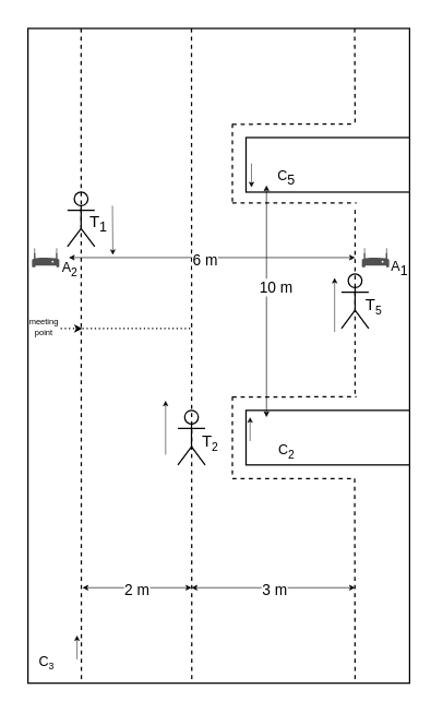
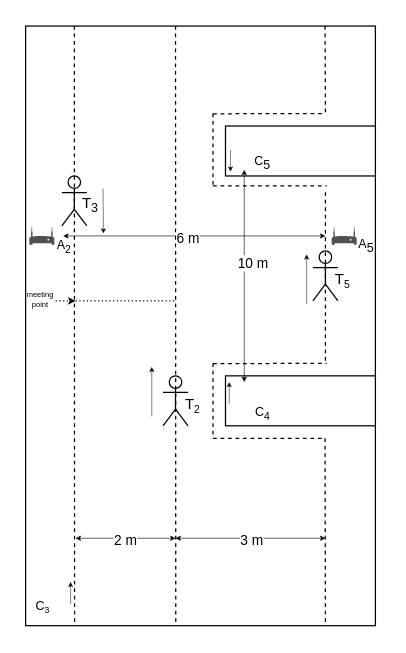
- <mxCell id="26" value="T&lt;sub&gt;1&lt;/sub&gt;" style="text;html=1;strokeColor=none;fillColor=none;align=center;verticalAlign=middle;whiteSpace=wrap;rounded=0;" parent="1" vertex="1"><mxGeometry x="62" y="158" width="20" height="10" as="geometry" /></mxCell>
+ <mxCell id="26" value="T&lt;sub&gt;3&lt;/sub&gt;" style="text;html=1;strokeColor=none;fillColor=none;align=center;verticalAlign=middle;whiteSpace=wrap;rounded=0;" parent="1" vertex="1"><mxGeometry x="62" y="158" width="20" height="10" as="geometry" /></mxCell>
- <mxCell id="29" value="A&lt;span style=&quot;font-size: 10px;&quot;&gt;&lt;sub style=&quot;font-size: 10px;&quot;&gt;1&lt;/sub&gt;&lt;/span&gt;" style="text;html=1;strokeColor=none;fillColor=none;align=center;verticalAlign=middle;whiteSpace=wrap;rounded=0;fontSize=10;" parent="1" vertex="1"><mxGeometry x="283" y="191" width="20" height="10" as="geometry" /></mxCell>
+ <mxCell id="29" value="A&lt;span style=&quot;font-size: 10px;&quot;&gt;&lt;sub style=&quot;font-size: 10px;&quot;&gt;5&lt;/sub&gt;&lt;/span&gt;" style="text;html=1;strokeColor=none;fillColor=none;align=center;verticalAlign=middle;whiteSpace=wrap;rounded=0;fontSize=10;" parent="1" vertex="1"><mxGeometry x="283" y="191" width="20" height="10" as="geometry" /></mxCell>
- <mxCell id="31" value="C&lt;sub&gt;2&lt;/sub&gt;" style="text;html=1;strokeColor=none;fillColor=none;align=center;verticalAlign=middle;whiteSpace=wrap;rounded=0;fontSize=10;" parent="1" vertex="1"><mxGeometry x="200" y="325" width="20" height="10" as="geometry" /></mxCell>
+ <mxCell id="31" value="C&lt;sub&gt;4&lt;/sub&gt;" style="text;html=1;strokeColor=none;fillColor=none;align=center;verticalAlign=middle;whiteSpace=wrap;rounded=0;fontSize=10;" parent="1" vertex="1"><mxGeometry x="200" y="325" width="20" height="10" as="geometry" /></mxCell>
